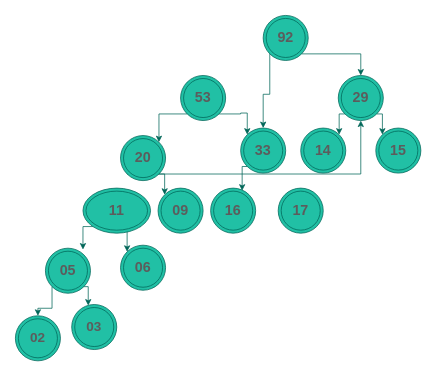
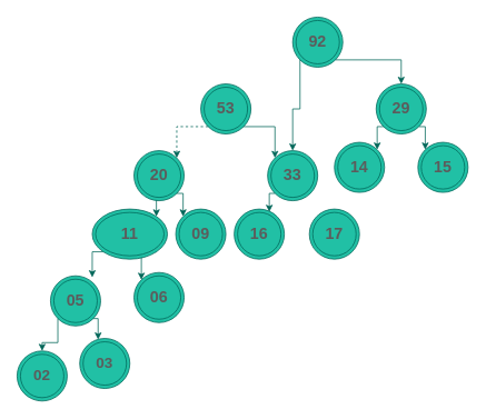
- <mxCell id="19" style="edgeStyle=orthogonalEdgeStyle;rounded=0;orthogonalLoop=1;jettySize=auto;html=1;exitX=0;exitY=1;exitDx=0;exitDy=0;entryX=1;entryY=0;entryDx=0;entryDy=0;strokeColor=#006658;fontColor=#5C5C5C;" edge="1" parent="1" source="21" target="14"><mxGeometry relative="1" as="geometry" /></mxCell>
+ <mxCell id="19" style="edgeStyle=orthogonalEdgeStyle;rounded=0;orthogonalLoop=1;jettySize=auto;html=1;exitX=0;exitY=1;exitDx=0;exitDy=0;entryX=1;entryY=0;entryDx=0;entryDy=0;strokeColor=#006658;fontColor=#5C5C5C;dashed=1;" edge="1" parent="1" source="21" target="14"><mxGeometry relative="1" as="geometry" /></mxCell>
- <mxCell id="18" value="&lt;b&gt;&lt;font style=&quot;font-size: 19px&quot;&gt;33&lt;/font&gt;&lt;/b&gt;" style="ellipse;shape=doubleEllipse;whiteSpace=wrap;html=1;aspect=fixed;fillColor=#21C0A5;strokeColor=#006658;fontColor=#5C5C5C;" vertex="1" parent="1"><mxGeometry x="320" y="170" width="60" height="60" as="geometry" /></mxCell>
+ <mxCell id="18" value="&lt;b&gt;&lt;font style=&quot;font-size: 19px&quot;&gt;33&lt;/font&gt;&lt;/b&gt;" style="ellipse;shape=doubleEllipse;whiteSpace=wrap;html=1;aspect=fixed;fillColor=#21C0A5;strokeColor=#006658;fontColor=#5C5C5C;" vertex="1" parent="1"><mxGeometry x="320" y="180" width="60" height="60" as="geometry" /></mxCell>
- <mxCell id="12" style="edgeStyle=orthogonalEdgeStyle;rounded=0;orthogonalLoop=1;jettySize=auto;html=1;exitX=0;exitY=1;exitDx=0;exitDy=0;strokeColor=#006658;fontColor=#5C5C5C;" edge="1" parent="1" source="14" target="26"><mxGeometry relative="1" as="geometry" /></mxCell>
+ <mxCell id="12" style="edgeStyle=orthogonalEdgeStyle;rounded=0;orthogonalLoop=1;jettySize=auto;html=1;exitX=0;exitY=1;exitDx=0;exitDy=0;entryX=1;entryY=0;entryDx=0;entryDy=0;strokeColor=#006658;fontColor=#5C5C5C;" edge="1" parent="1" source="14" target="10"><mxGeometry relative="1" as="geometry" /></mxCell>
